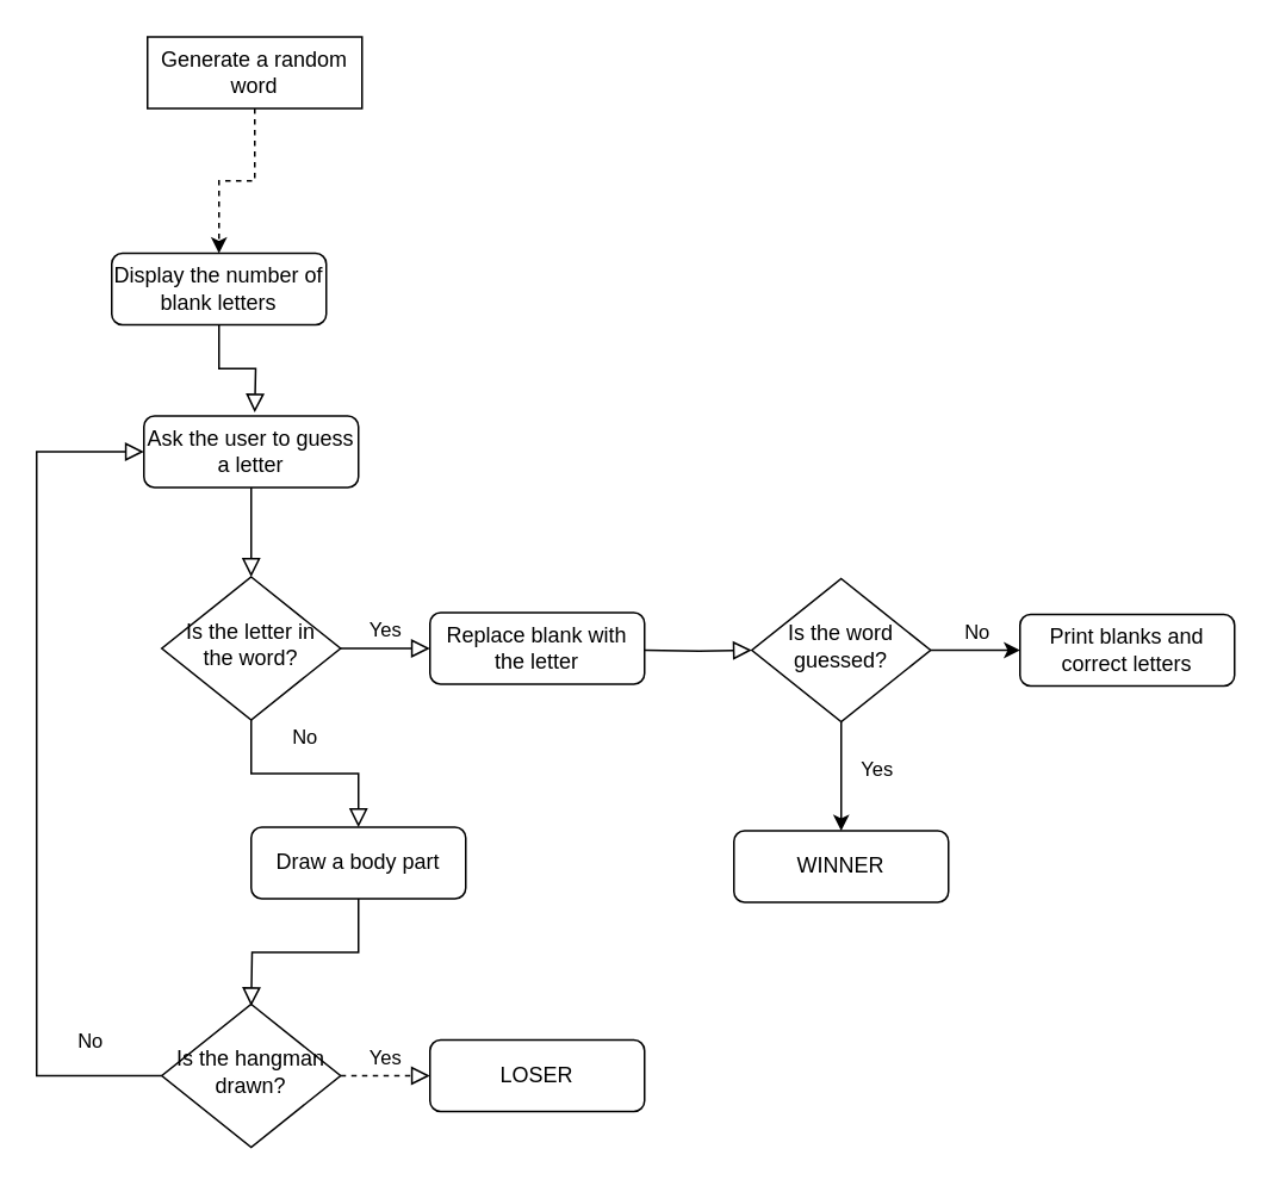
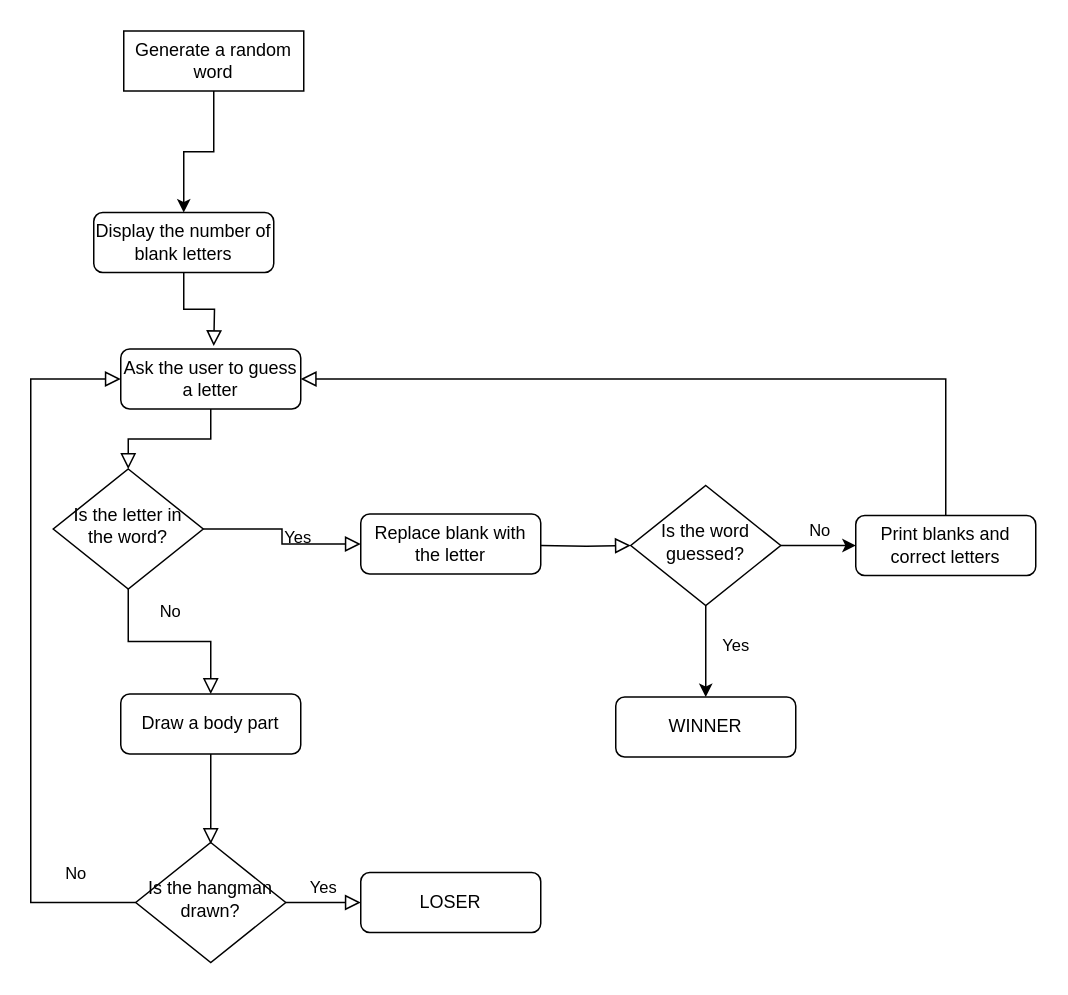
- <mxCell id="13" value="" style="edgeStyle=orthogonalEdgeStyle;rounded=0;orthogonalLoop=1;jettySize=auto;html=1;dashed=1;" edge="1" parent="1" source="20" target="14"><mxGeometry relative="1" as="geometry" /></mxCell>
+ <mxCell id="13" value="" style="edgeStyle=orthogonalEdgeStyle;rounded=0;orthogonalLoop=1;jettySize=auto;html=1;" edge="1" parent="1" source="20" target="14"><mxGeometry relative="1" as="geometry" /></mxCell>
+ <mxCell id="17" value="" style="rounded=0;html=1;jettySize=auto;orthogonalLoop=1;fontSize=11;endArrow=block;endFill=0;endSize=8;strokeWidth=1;shadow=0;labelBackgroundColor=none;edgeStyle=orthogonalEdgeStyle;exitX=0.5;exitY=0;exitDx=0;exitDy=0;entryX=1;entryY=0.5;entryDx=0;entryDy=0;" edge="1" parent="1" source="16" target="3"><mxGeometry relative="1" as="geometry"><mxPoint x="150" y="282" as="sourcePoint" /><mxPoint x="150" y="332" as="targetPoint" /><Array as="points"><mxPoint x="630" y="252" /></Array></mxGeometry></mxCell>
- <mxCell id="6" value="Is the letter in the word?" style="rhombus;whiteSpace=wrap;html=1;shadow=0;fontFamily=Helvetica;fontSize=12;align=center;strokeWidth=1;spacing=6;spacingTop=-4;" parent="1" vertex="1"><mxGeometry x="90" y="322" width="100" height="80" as="geometry" /></mxCell>
+ <mxCell id="6" value="Is the letter in the word?" style="rhombus;whiteSpace=wrap;html=1;shadow=0;fontFamily=Helvetica;fontSize=12;align=center;strokeWidth=1;spacing=6;spacingTop=-4;" parent="1" vertex="1"><mxGeometry x="35" y="312" width="100" height="80" as="geometry" /></mxCell>
- <mxCell id="18" value="Draw a body part" style="rounded=1;whiteSpace=wrap;html=1;fontSize=12;glass=0;strokeWidth=1;shadow=0;" vertex="1" parent="1"><mxGeometry x="140" y="462" width="120" height="40" as="geometry" /></mxCell>
+ <mxCell id="18" value="Draw a body part" style="rounded=1;whiteSpace=wrap;html=1;fontSize=12;glass=0;strokeWidth=1;shadow=0;" vertex="1" parent="1"><mxGeometry x="80" y="462" width="120" height="40" as="geometry" /></mxCell>
- <mxCell id="9" value="Yes" style="edgeStyle=orthogonalEdgeStyle;rounded=0;html=1;jettySize=auto;orthogonalLoop=1;fontSize=11;endArrow=block;endFill=0;endSize=8;strokeWidth=1;shadow=0;labelBackgroundColor=none;dashed=1;" parent="1" source="10" target="11" edge="1"><mxGeometry y="10" relative="1" as="geometry"><mxPoint as="offset" /></mxGeometry></mxCell>
+ <mxCell id="9" value="Yes" style="edgeStyle=orthogonalEdgeStyle;rounded=0;html=1;jettySize=auto;orthogonalLoop=1;fontSize=11;endArrow=block;endFill=0;endSize=8;strokeWidth=1;shadow=0;labelBackgroundColor=none;" parent="1" source="10" target="11" edge="1"><mxGeometry y="10" relative="1" as="geometry"><mxPoint as="offset" /></mxGeometry></mxCell>
